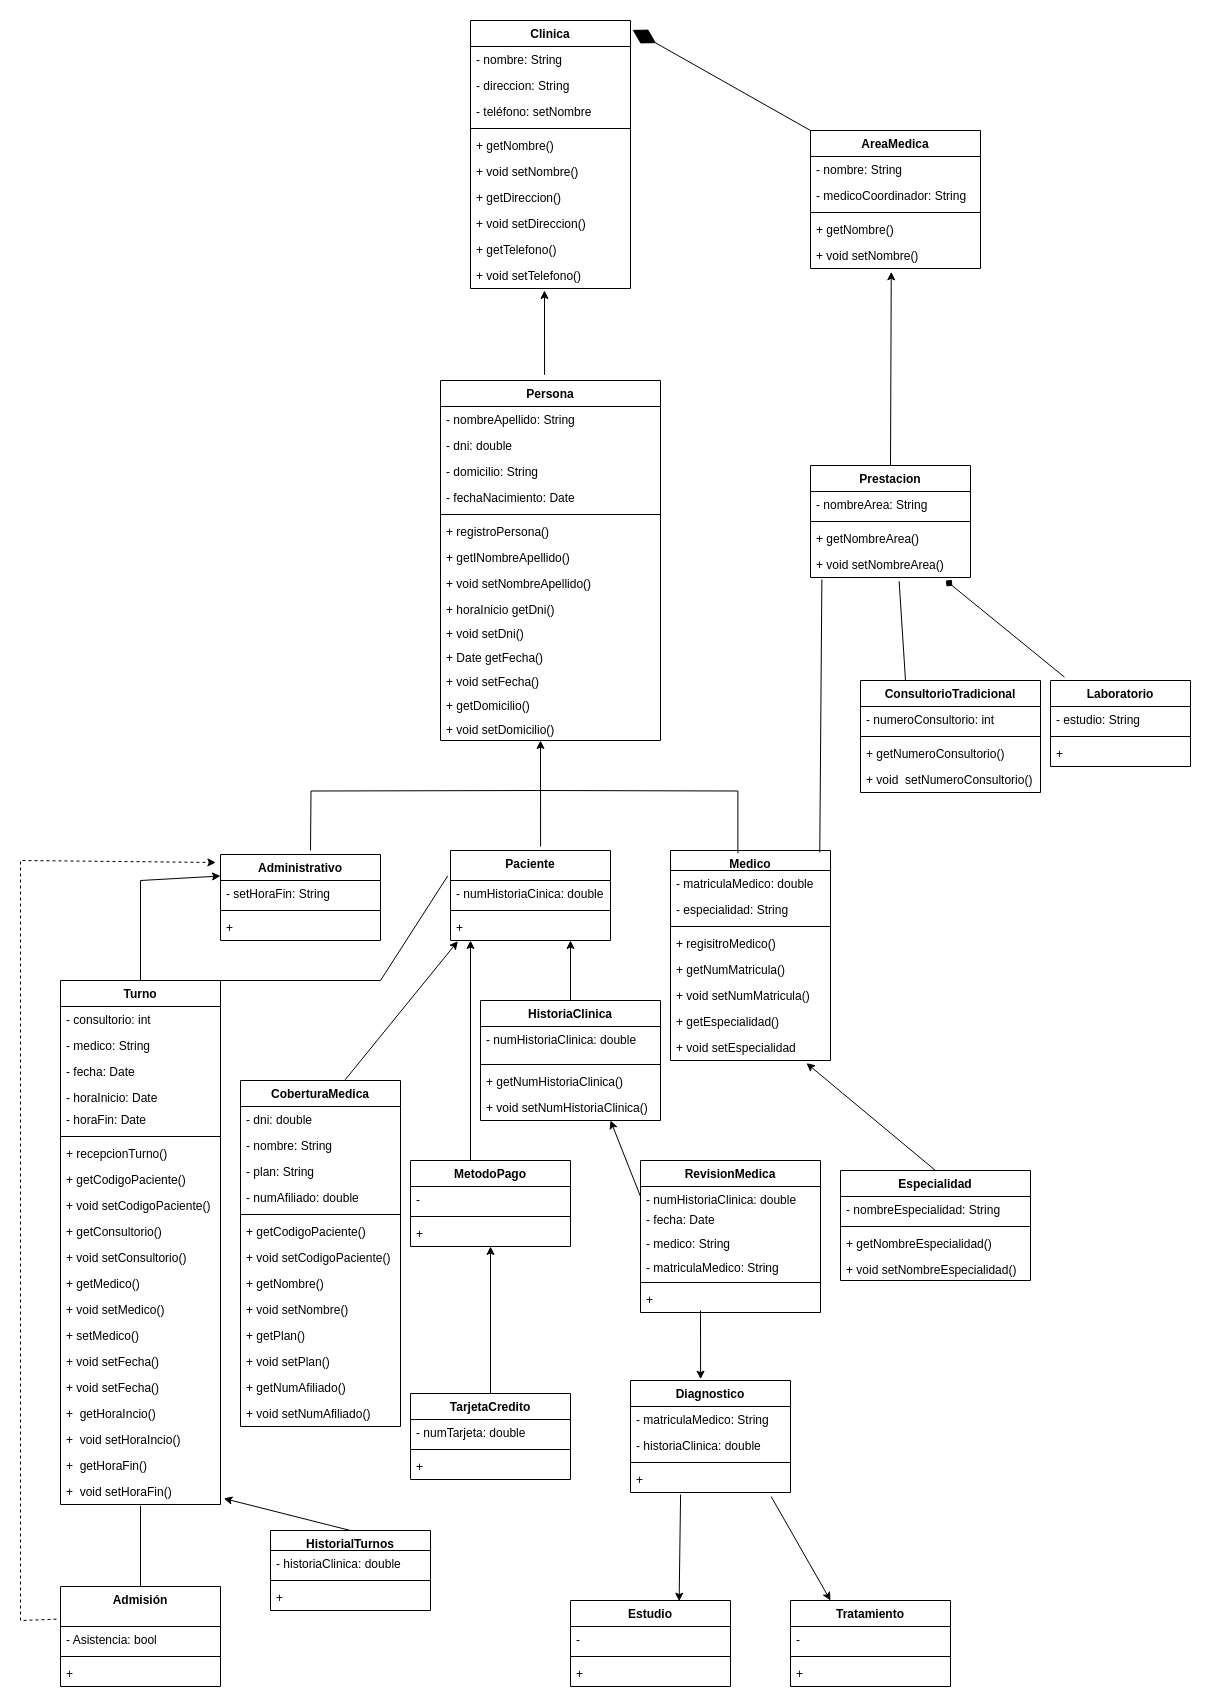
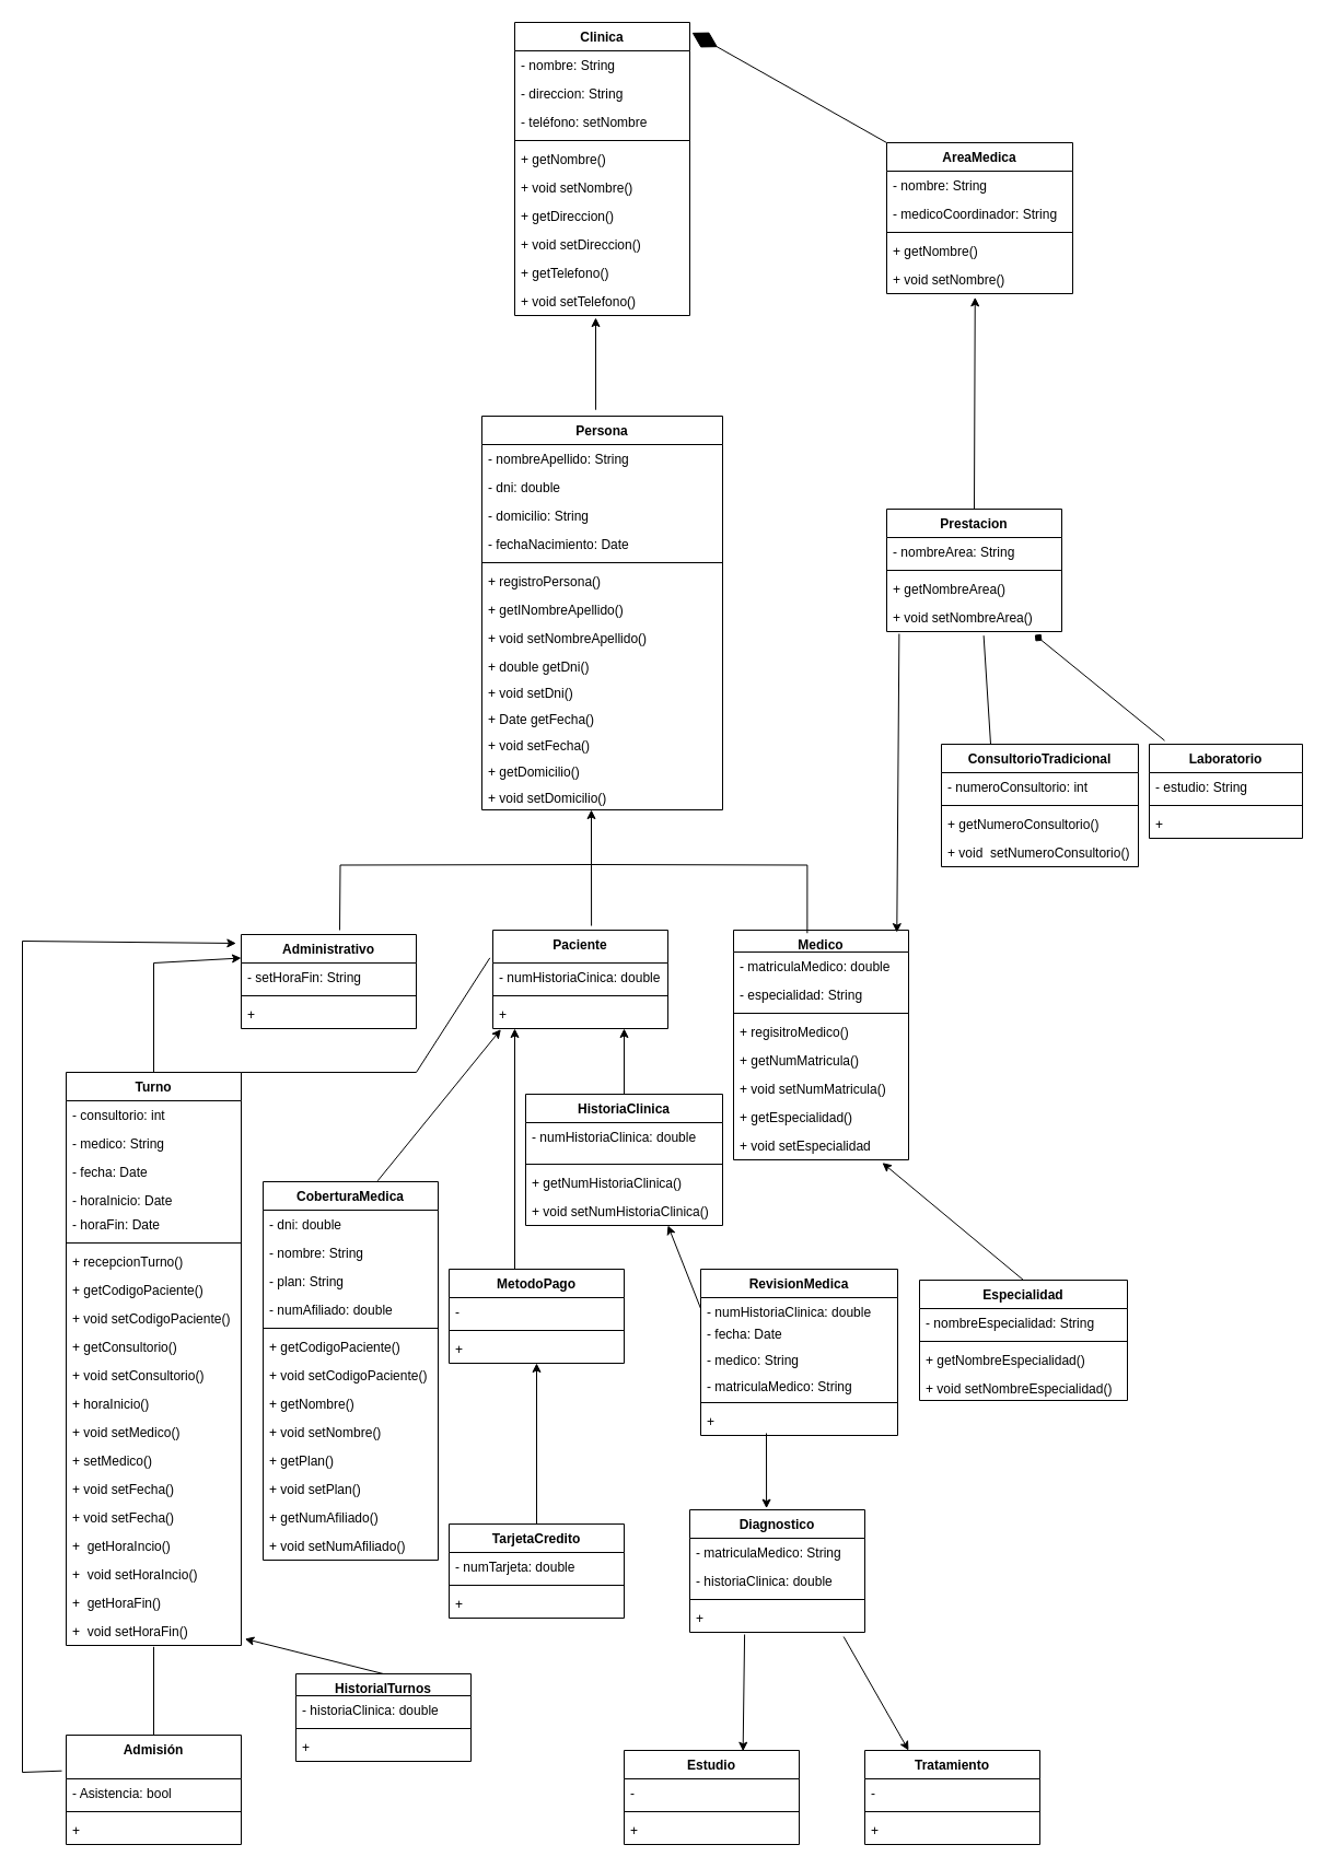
- <mxCell id="11" value="+ horaInicio getDni()" style="text;strokeColor=none;fillColor=none;align=left;verticalAlign=top;spacingLeft=4;spacingRight=4;overflow=hidden;rotatable=0;points=[[0,0.5],[1,0.5]];portConstraint=eastwest;whiteSpace=wrap;html=1;" parent="2" vertex="1"><mxGeometry y="216" width="220" height="24" as="geometry" /></mxCell>
+ <mxCell id="11" value="+ double getDni()" style="text;strokeColor=none;fillColor=none;align=left;verticalAlign=top;spacingLeft=4;spacingRight=4;overflow=hidden;rotatable=0;points=[[0,0.5],[1,0.5]];portConstraint=eastwest;whiteSpace=wrap;html=1;" parent="2" vertex="1"><mxGeometry y="216" width="220" height="24" as="geometry" /></mxCell>
- <mxCell id="148" value="" style="edgeStyle=none;orthogonalLoop=1;jettySize=auto;html=1;rounded=0;exitX=0.071;exitY=1.077;exitDx=0;exitDy=0;exitPerimeter=0;entryX=0.933;entryY=0.01;entryDx=0;entryDy=0;entryPerimeter=0;endArrow=none;" parent="1" source="38" target="21" edge="1"><mxGeometry width="100" relative="1" as="geometry"><mxPoint x="770" y="450" as="sourcePoint" /><mxPoint x="870" y="450" as="targetPoint" /><Array as="points" /></mxGeometry></mxCell>
+ <mxCell id="148" value="" style="edgeStyle=none;orthogonalLoop=1;jettySize=auto;html=1;rounded=0;exitX=0.071;exitY=1.077;exitDx=0;exitDy=0;exitPerimeter=0;entryX=0.933;entryY=0.01;entryDx=0;entryDy=0;entryPerimeter=0;" parent="1" source="38" target="21" edge="1"><mxGeometry width="100" relative="1" as="geometry"><mxPoint x="770" y="450" as="sourcePoint" /><mxPoint x="870" y="450" as="targetPoint" /><Array as="points" /></mxGeometry></mxCell>
- <mxCell id="166" value="" style="edgeStyle=none;orthogonalLoop=1;jettySize=auto;html=1;rounded=0;exitX=-0.025;exitY=0.327;exitDx=0;exitDy=0;exitPerimeter=0;entryX=-0.029;entryY=0.093;entryDx=0;entryDy=0;entryPerimeter=0;dashed=1;" parent="1" source="142" target="30" edge="1"><mxGeometry width="100" relative="1" as="geometry"><mxPoint x="430" y="1430" as="sourcePoint" /><mxPoint x="130" y="840" as="targetPoint" /><Array as="points"><mxPoint x="20" y="1620" /><mxPoint x="20" y="860" /></Array></mxGeometry></mxCell>
+ <mxCell id="166" value="" style="edgeStyle=none;orthogonalLoop=1;jettySize=auto;html=1;rounded=0;exitX=-0.025;exitY=0.327;exitDx=0;exitDy=0;exitPerimeter=0;entryX=-0.029;entryY=0.093;entryDx=0;entryDy=0;entryPerimeter=0;" parent="1" source="142" target="30" edge="1"><mxGeometry width="100" relative="1" as="geometry"><mxPoint x="430" y="1430" as="sourcePoint" /><mxPoint x="130" y="840" as="targetPoint" /><Array as="points"><mxPoint x="20" y="1620" /><mxPoint x="20" y="860" /></Array></mxGeometry></mxCell>
- <mxCell id="76" value="+ getMedico()" style="text;strokeColor=none;fillColor=none;align=left;verticalAlign=top;spacingLeft=4;spacingRight=4;overflow=hidden;rotatable=0;points=[[0,0.5],[1,0.5]];portConstraint=eastwest;whiteSpace=wrap;html=1;" parent="64" vertex="1"><mxGeometry y="290" width="160" height="26" as="geometry" /></mxCell>
+ <mxCell id="76" value="+ horaInicio()" style="text;strokeColor=none;fillColor=none;align=left;verticalAlign=top;spacingLeft=4;spacingRight=4;overflow=hidden;rotatable=0;points=[[0,0.5],[1,0.5]];portConstraint=eastwest;whiteSpace=wrap;html=1;" parent="64" vertex="1"><mxGeometry y="290" width="160" height="26" as="geometry" /></mxCell>
